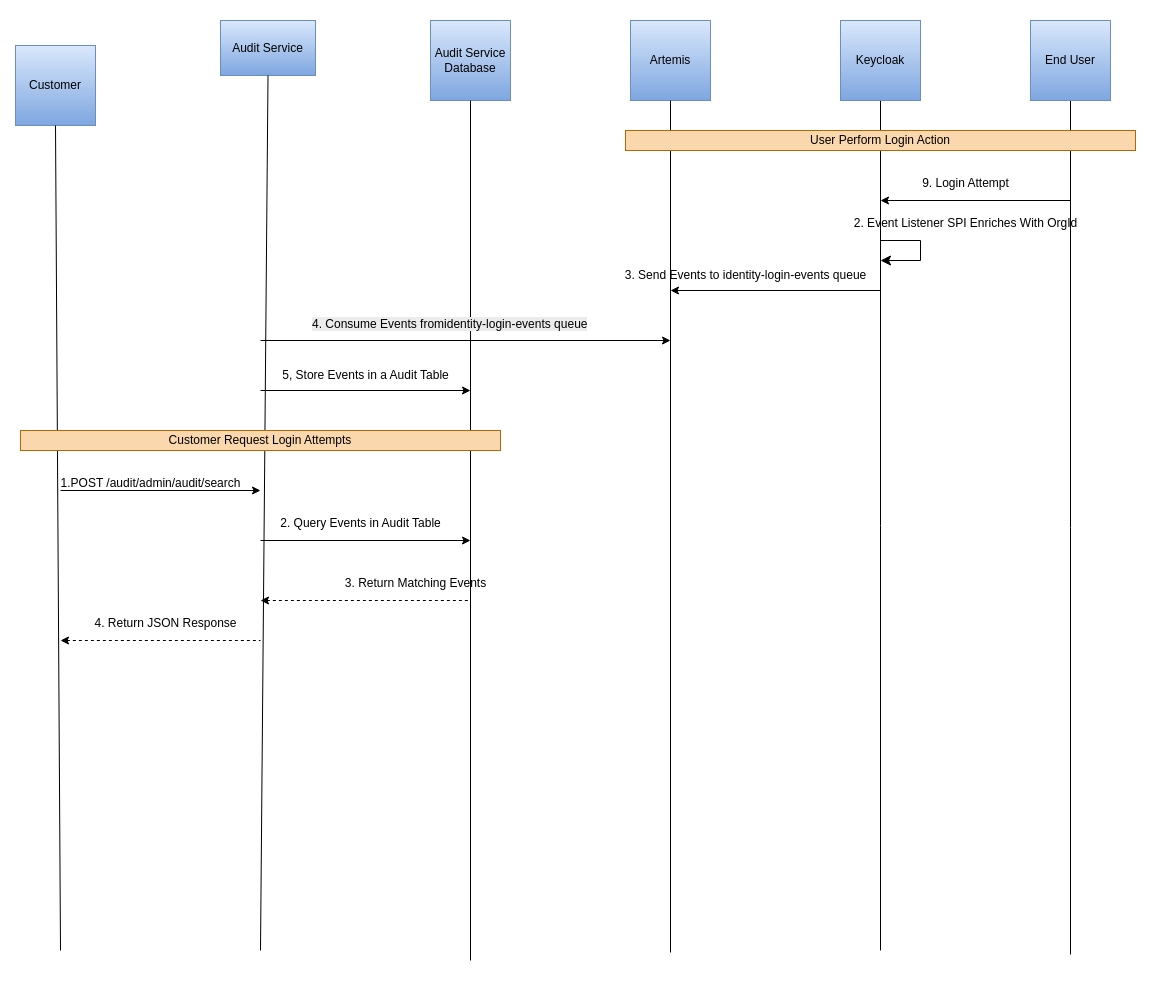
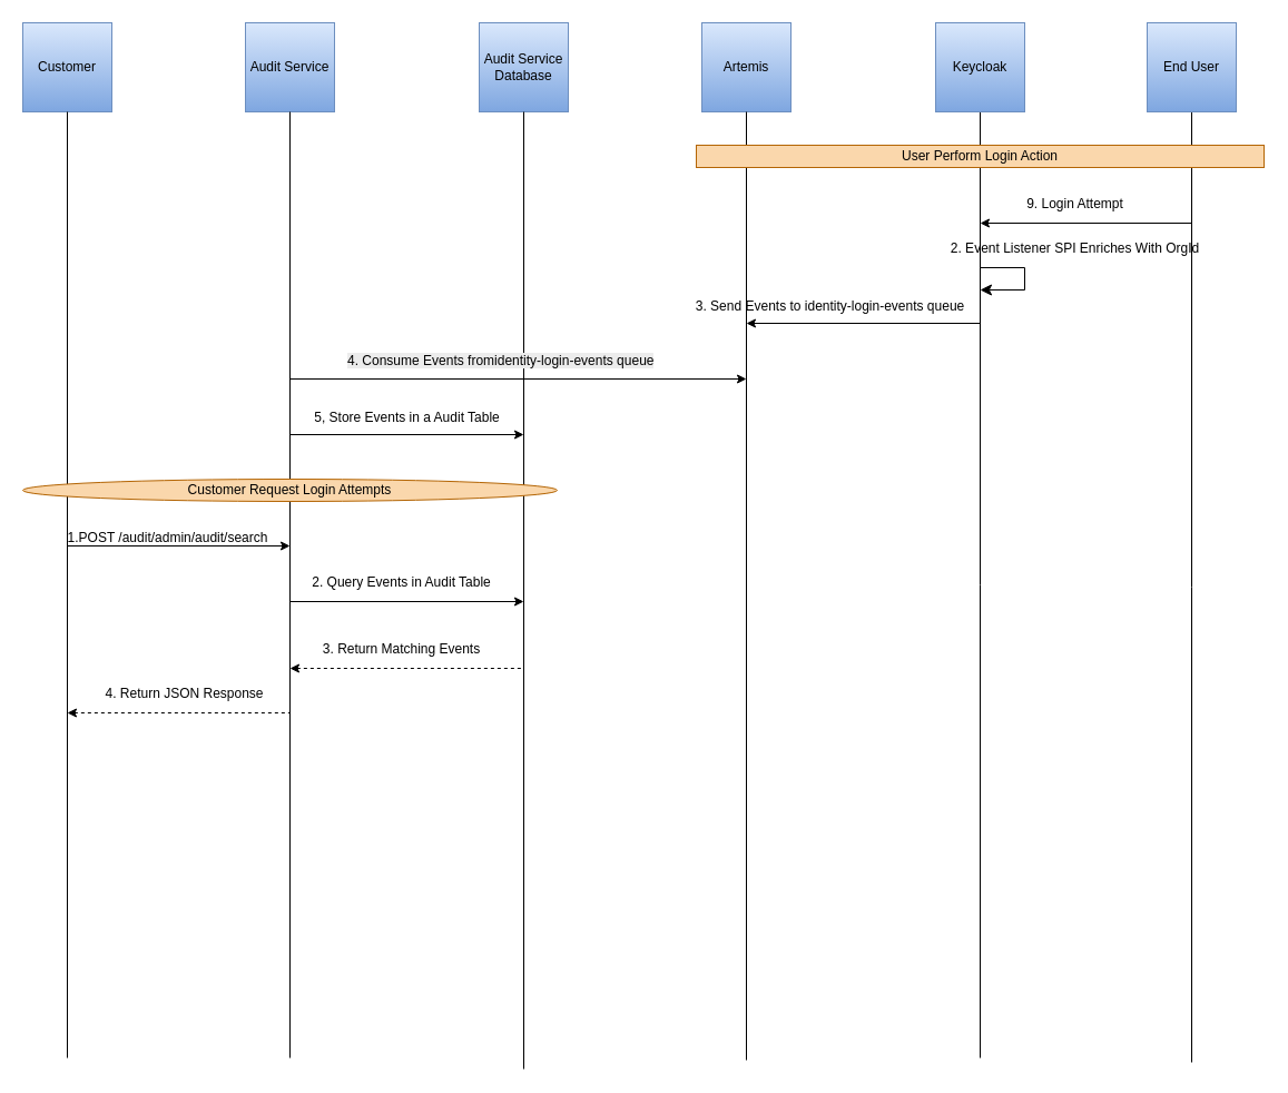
- <mxCell id="3" value="Audit Service" style="whiteSpace=wrap;html=1;aspect=fixed;labelBackgroundColor=none;fillColor=#dae8fc;gradientColor=#7ea6e0;strokeColor=#6c8ebf;" vertex="1" parent="1"><mxGeometry x="220" y="20" width="95" height="55" as="geometry" /></mxCell>
+ <mxCell id="3" value="Audit Service" style="whiteSpace=wrap;html=1;aspect=fixed;labelBackgroundColor=none;fillColor=#dae8fc;gradientColor=#7ea6e0;strokeColor=#6c8ebf;" vertex="1" parent="1"><mxGeometry x="220" y="20" width="80" height="80" as="geometry" /></mxCell>
- <mxCell id="2" value="Customer" style="whiteSpace=wrap;html=1;aspect=fixed;labelBackgroundColor=none;fillColor=#dae8fc;gradientColor=#7ea6e0;strokeColor=#6c8ebf;" vertex="1" parent="1"><mxGeometry x="15" y="45" width="80" height="80" as="geometry" /></mxCell>
+ <mxCell id="2" value="Customer" style="whiteSpace=wrap;html=1;aspect=fixed;labelBackgroundColor=none;fillColor=#dae8fc;gradientColor=#7ea6e0;strokeColor=#6c8ebf;" vertex="1" parent="1"><mxGeometry x="20" y="20" width="80" height="80" as="geometry" /></mxCell>
- <mxCell id="25" value="Customer Request Login Attempts" style="rounded=0;whiteSpace=wrap;html=1;fillColor=#fad7ac;strokeColor=#b46504;" vertex="1" parent="1"><mxGeometry x="20" y="430" width="480" height="20" as="geometry" /></mxCell>
+ <mxCell id="25" value="Customer Request Login Attempts" style="ellipse;whiteSpace=wrap;html=1;fillColor=#fad7ac;strokeColor=#b46504;" vertex="1" parent="1"><mxGeometry x="20" y="430" width="480" height="20" as="geometry" /></mxCell>
- <mxCell id="31" value="3. Return Matching Events" style="text;html=1;align=center;verticalAlign=middle;resizable=0;points=[];autosize=1;strokeColor=none;fillColor=none;" vertex="1" parent="1"><mxGeometry x="335" y="568" width="160" height="30" as="geometry" /></mxCell>
+ <mxCell id="31" value="3. Return Matching Events" style="text;html=1;align=center;verticalAlign=middle;resizable=0;points=[];autosize=1;strokeColor=none;fillColor=none;" vertex="1" parent="1"><mxGeometry x="280" y="568" width="160" height="30" as="geometry" /></mxCell>
